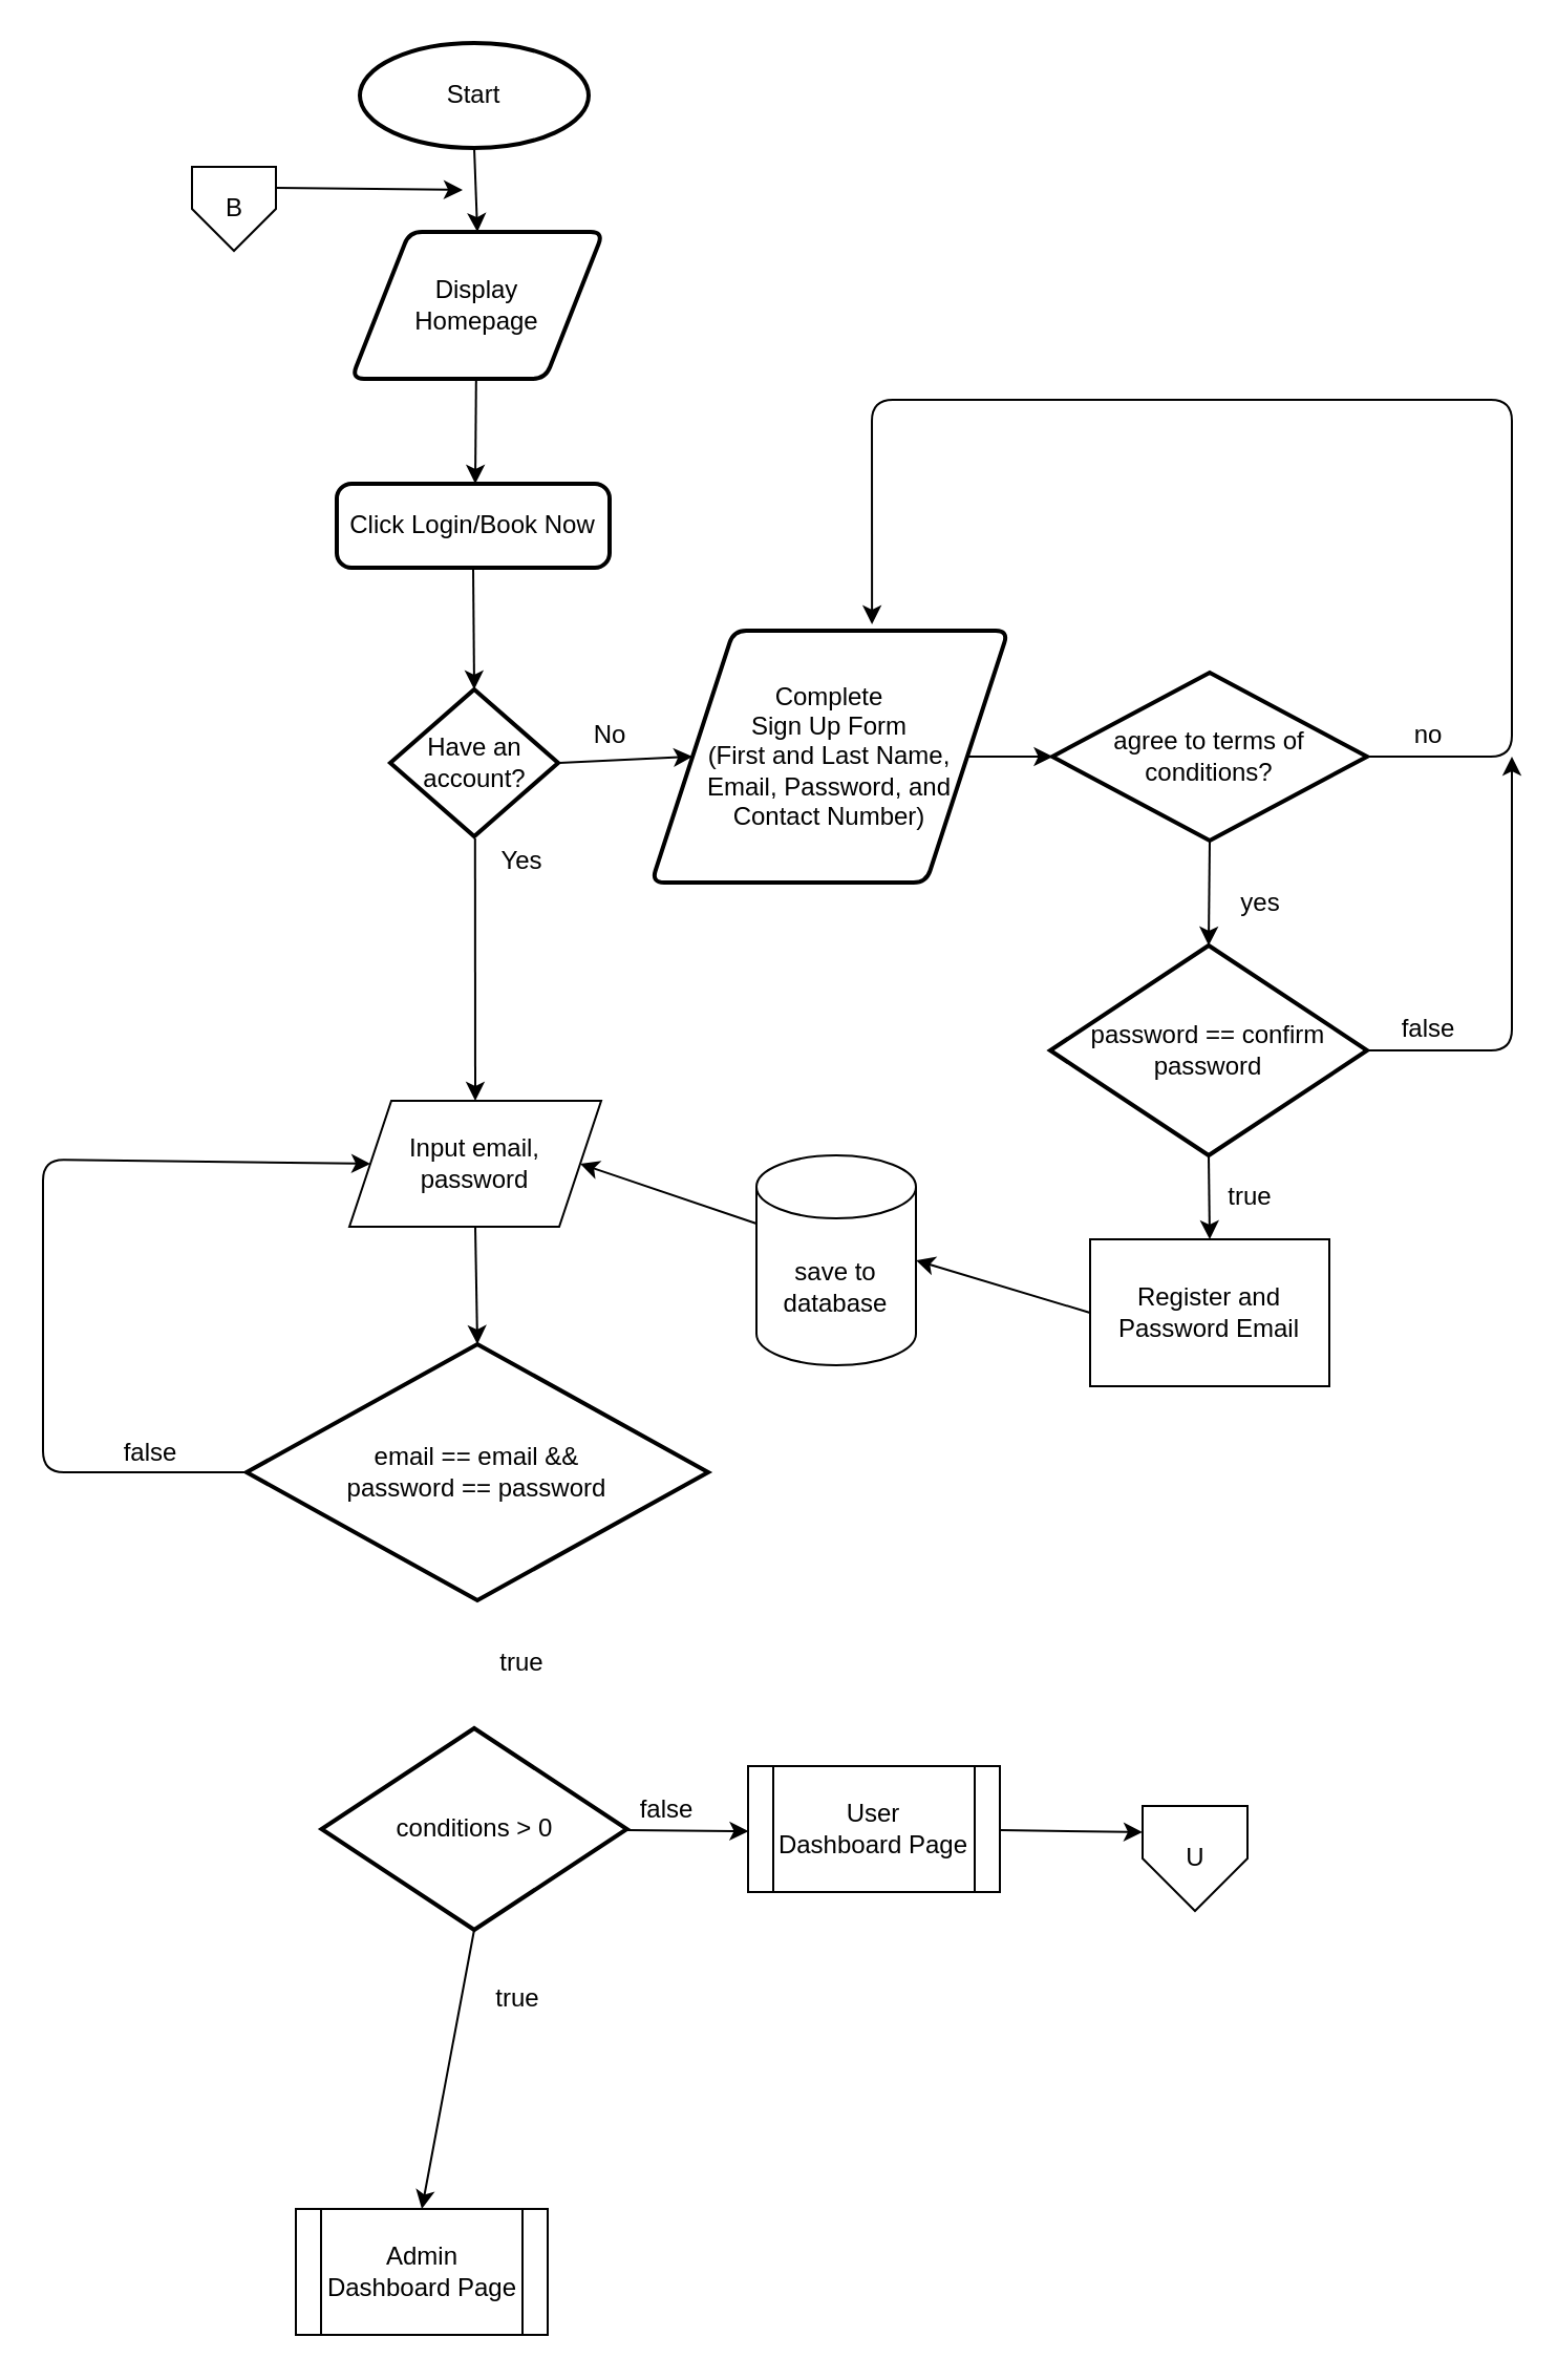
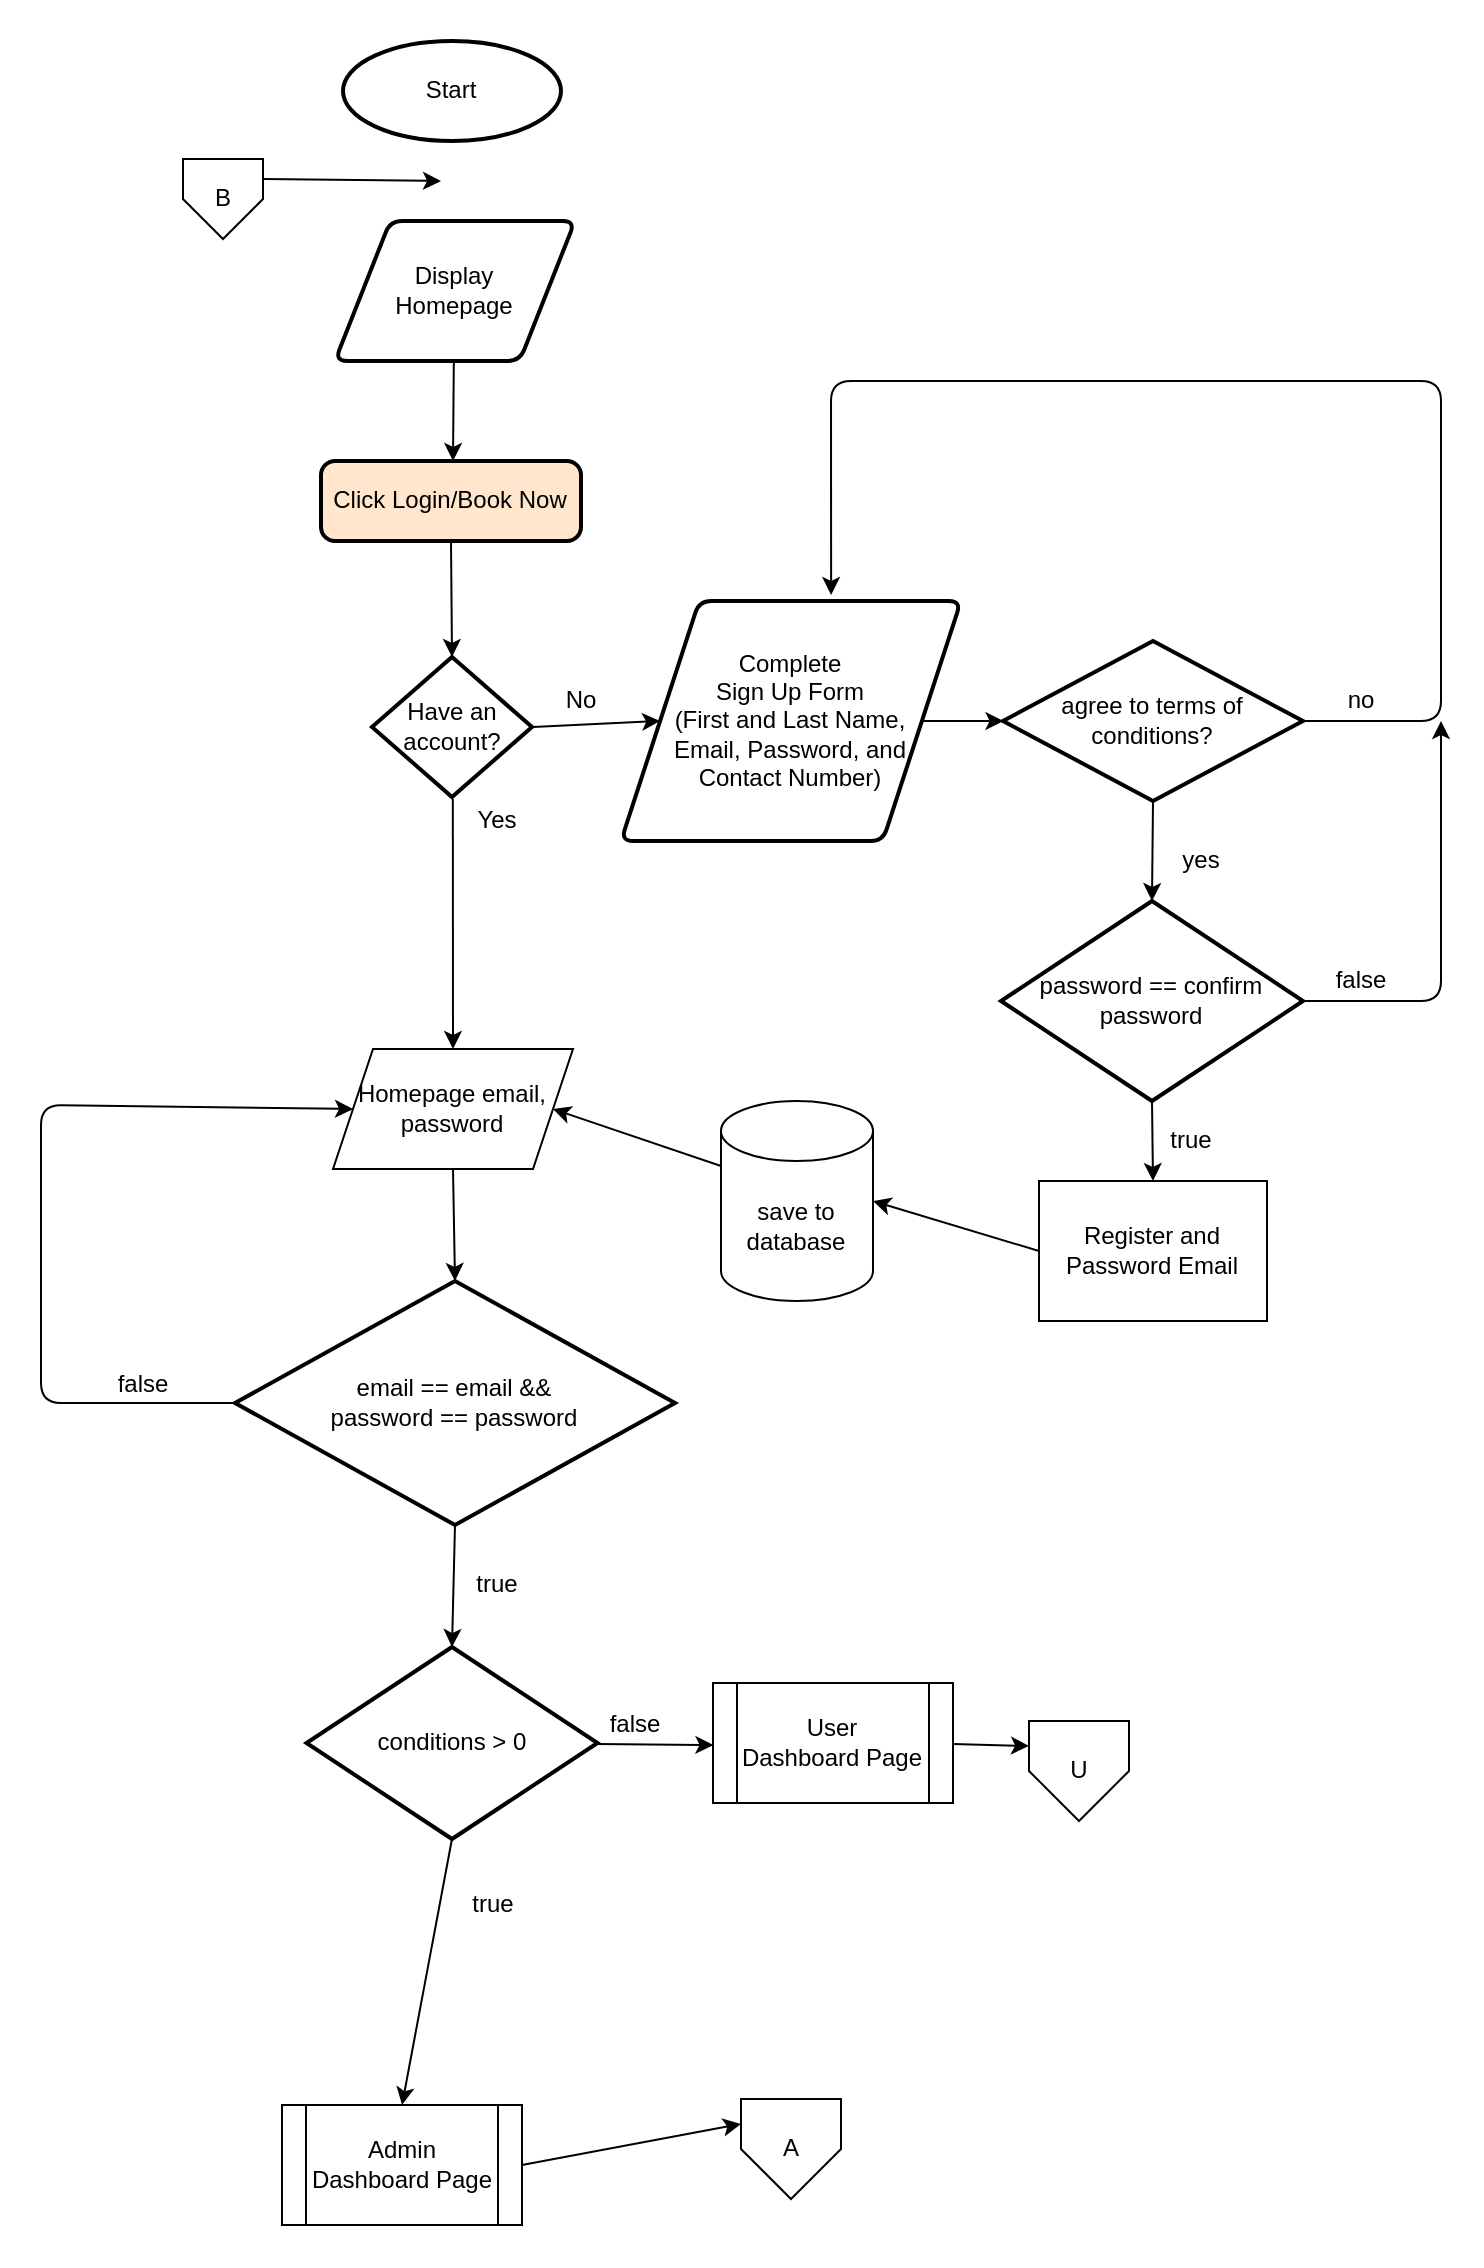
- <mxCell id="10" value="" style="endArrow=classic;html=1;rounded=0;fontFamily=Helvetica;fontColor=#000000;entryX=0.5;entryY=0;entryDx=0;entryDy=0;exitX=0.5;exitY=1;exitDx=0;exitDy=0;exitPerimeter=0;" parent="1" source="2" target="3" edge="1"><mxGeometry width="50" height="50" relative="1" as="geometry"><mxPoint x="227" y="80" as="sourcePoint" /><mxPoint x="226.41" y="120" as="targetPoint" /></mxGeometry></mxCell>
- <mxCell id="4" value="Click Login/Book Now" style="rounded=1;whiteSpace=wrap;html=1;absoluteArcSize=1;arcSize=14;strokeWidth=2;fontFamily=Helvetica;fontColor=#000000;" parent="1" vertex="1"><mxGeometry x="160" y="230" width="130" height="40" as="geometry" /></mxCell>
+ <mxCell id="4" value="Click Login/Book Now" style="rounded=1;whiteSpace=wrap;html=1;absoluteArcSize=1;arcSize=14;strokeWidth=2;fontFamily=Helvetica;fontColor=#000000;fillColor=#ffe6cc;" parent="1" vertex="1"><mxGeometry x="160" y="230" width="130" height="40" as="geometry" /></mxCell>
- <mxCell id="17" value="Input email,&lt;br&gt;password" style="shape=parallelogram;perimeter=parallelogramPerimeter;whiteSpace=wrap;html=1;fixedSize=1;fontFamily=Helvetica;fontColor=#000000;" parent="1" vertex="1"><mxGeometry x="166" y="524" width="120" height="60" as="geometry" /></mxCell>
+ <mxCell id="17" value="Homepage email,&lt;br&gt;password" style="shape=parallelogram;perimeter=parallelogramPerimeter;whiteSpace=wrap;html=1;fixedSize=1;fontFamily=Helvetica;fontColor=#000000;" parent="1" vertex="1"><mxGeometry x="166" y="524" width="120" height="60" as="geometry" /></mxCell>
+ <mxCell id="45" style="edgeStyle=none;html=1;exitX=0.5;exitY=1;exitDx=0;exitDy=0;exitPerimeter=0;entryX=0.5;entryY=0;entryDx=0;entryDy=0;entryPerimeter=0;" parent="1" source="46" target="19" edge="1"><mxGeometry relative="1" as="geometry" /></mxCell>
- <mxCell id="26" value="U" style="verticalLabelPosition=middle;verticalAlign=middle;html=1;shape=offPageConnector;rounded=0;size=0.5;gradientColor=none;fillColor=default;labelPosition=center;align=center;" parent="1" vertex="1"><mxGeometry x="544" y="860" width="50" height="50" as="geometry" /></mxCell>
+ <mxCell id="26" value="U" style="verticalLabelPosition=middle;verticalAlign=middle;html=1;shape=offPageConnector;rounded=0;size=0.5;gradientColor=none;fillColor=default;labelPosition=center;align=center;" parent="1" vertex="1"><mxGeometry x="514" y="860" width="50" height="50" as="geometry" /></mxCell>
+ <mxCell id="24" style="edgeStyle=none;html=1;exitX=1;exitY=0.5;exitDx=0;exitDy=0;entryX=0;entryY=0.25;entryDx=0;entryDy=0;" edge="1" parent="1" source="25" target="27"><mxGeometry relative="1" as="geometry" /></mxCell>
+ <mxCell id="27" value="A" style="verticalLabelPosition=middle;verticalAlign=middle;html=1;shape=offPageConnector;rounded=0;size=0.5;fillColor=default;gradientColor=none;labelPosition=center;align=center;" parent="1" vertex="1"><mxGeometry x="370" y="1049" width="50" height="50" as="geometry" /></mxCell>
